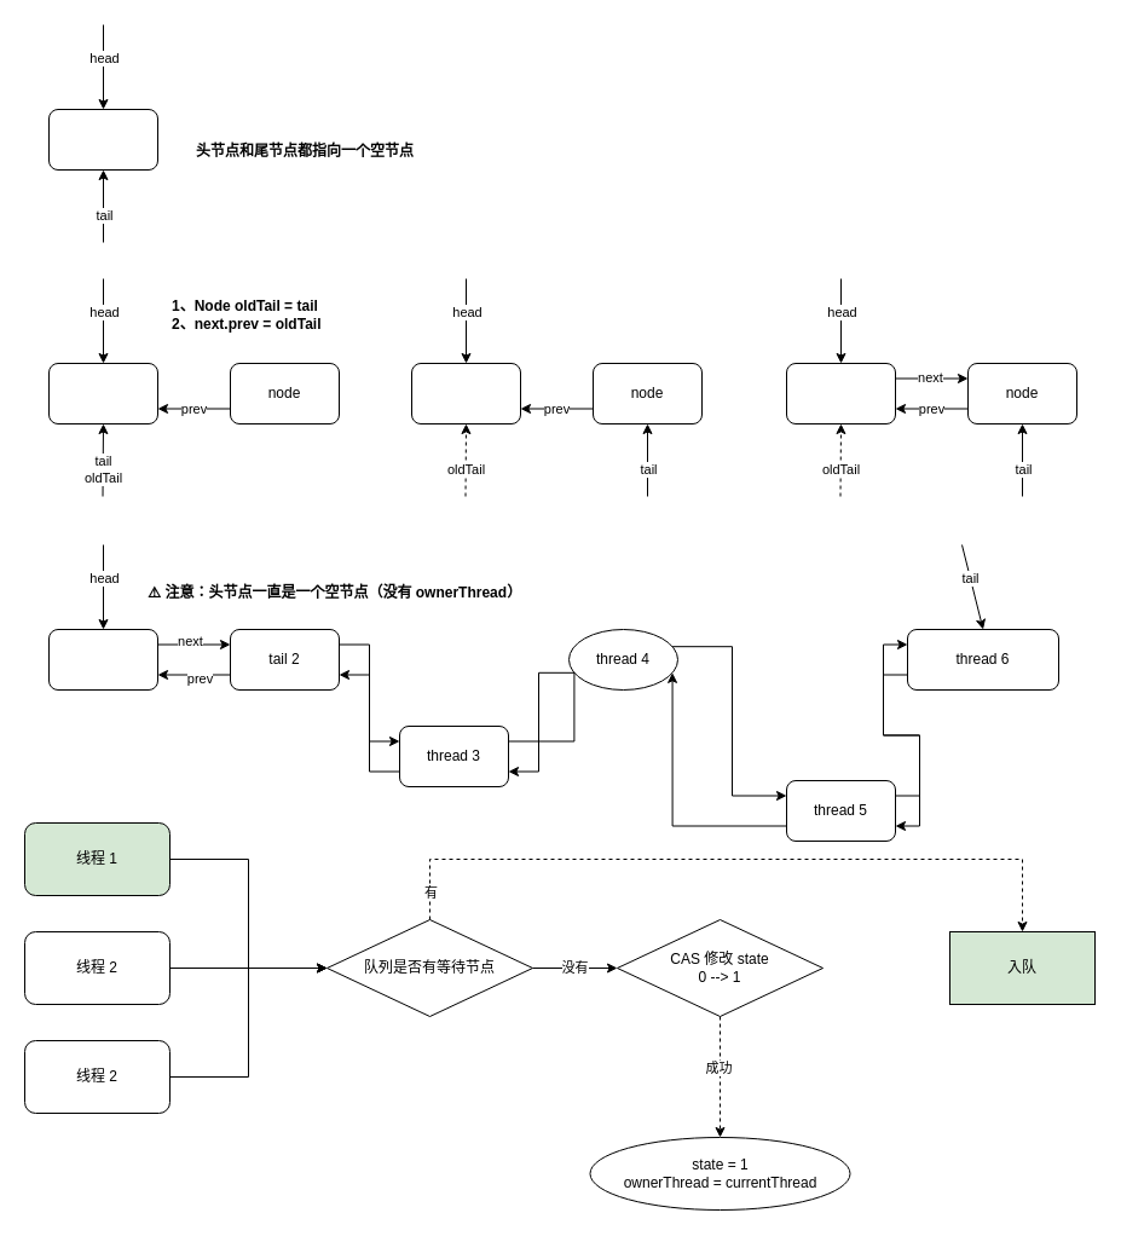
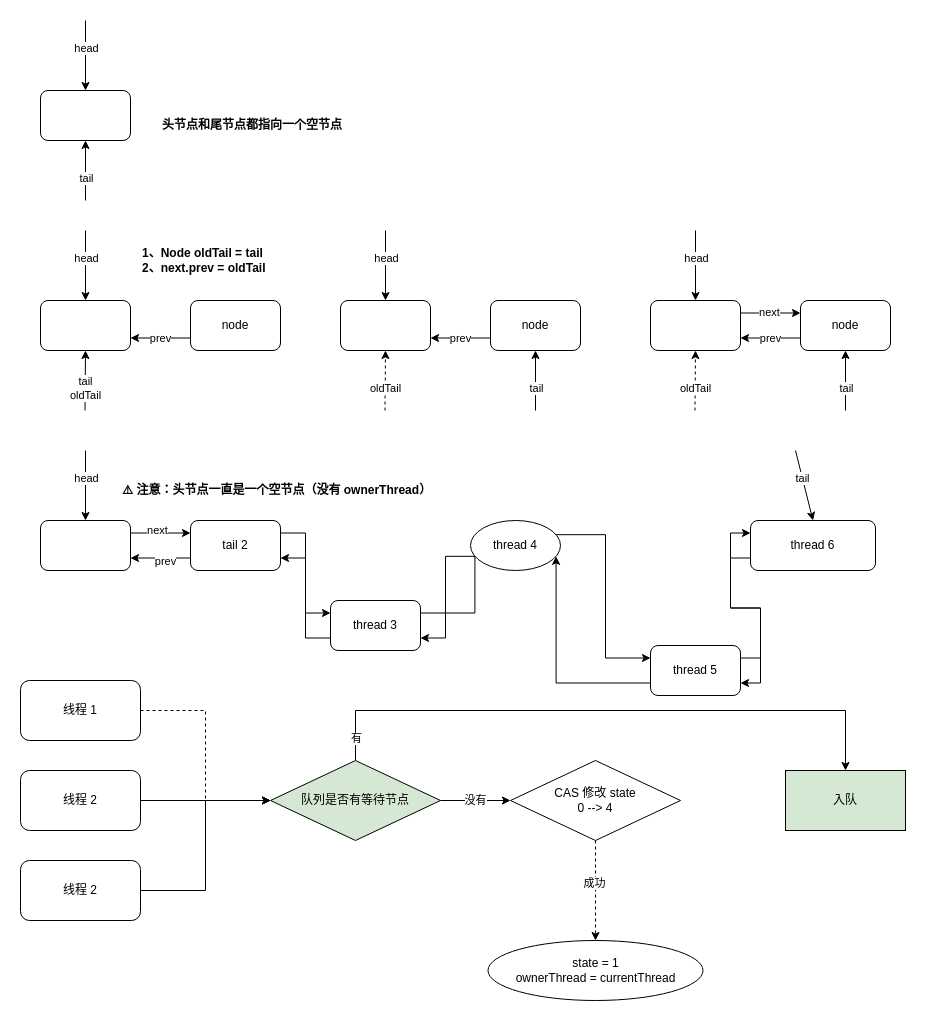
- <mxCell id="3" value="线程 1" style="rounded=1;whiteSpace=wrap;html=1;fillColor=#d5e8d4;" vertex="1" parent="1"><mxGeometry x="20" y="680" width="120" height="60" as="geometry" /></mxCell>
+ <mxCell id="3" value="线程 1" style="rounded=1;whiteSpace=wrap;html=1;" vertex="1" parent="1"><mxGeometry x="20" y="680" width="120" height="60" as="geometry" /></mxCell>
- <mxCell id="9" style="edgeStyle=orthogonalEdgeStyle;rounded=0;orthogonalLoop=1;jettySize=auto;html=1;exitX=0.5;exitY=0;exitDx=0;exitDy=0;entryX=0.5;entryY=0;entryDx=0;entryDy=0;dashed=1;" edge="1" parent="1" source="11" target="16"><mxGeometry relative="1" as="geometry"><Array as="points"><mxPoint x="355" y="710" /><mxPoint x="845" y="710" /></Array></mxGeometry></mxCell>
+ <mxCell id="9" style="edgeStyle=orthogonalEdgeStyle;rounded=0;orthogonalLoop=1;jettySize=auto;html=1;exitX=0.5;exitY=0;exitDx=0;exitDy=0;entryX=0.5;entryY=0;entryDx=0;entryDy=0;" edge="1" parent="1" source="11" target="16"><mxGeometry relative="1" as="geometry"><Array as="points"><mxPoint x="355" y="710" /><mxPoint x="845" y="710" /></Array></mxGeometry></mxCell>
- <mxCell id="2" style="edgeStyle=orthogonalEdgeStyle;rounded=0;orthogonalLoop=1;jettySize=auto;html=1;exitX=1;exitY=0.5;exitDx=0;exitDy=0;entryX=0;entryY=0.5;entryDx=0;entryDy=0;" edge="1" parent="1" source="3" target="11"><mxGeometry relative="1" as="geometry" /></mxCell>
+ <mxCell id="2" style="edgeStyle=orthogonalEdgeStyle;rounded=0;orthogonalLoop=1;jettySize=auto;html=1;exitX=1;exitY=0.5;exitDx=0;exitDy=0;entryX=0;entryY=0.5;entryDx=0;entryDy=0;dashed=1;" edge="1" parent="1" source="3" target="11"><mxGeometry relative="1" as="geometry" /></mxCell>
- <mxCell id="11" value="队列是否有等待节点" style="rhombus;whiteSpace=wrap;html=1;" vertex="1" parent="1"><mxGeometry x="270" y="760" width="170" height="80" as="geometry" /></mxCell>
+ <mxCell id="11" value="队列是否有等待节点" style="rhombus;whiteSpace=wrap;html=1;fillColor=#d5e8d4;" vertex="1" parent="1"><mxGeometry x="270" y="760" width="170" height="80" as="geometry" /></mxCell>
- <mxCell id="14" value="CAS 修改 state&lt;br&gt;0 --&amp;gt; 1" style="rhombus;whiteSpace=wrap;html=1;" vertex="1" parent="1"><mxGeometry x="510" y="760" width="170" height="80" as="geometry" /></mxCell>
+ <mxCell id="14" value="CAS 修改 state&lt;br&gt;0 --&amp;gt; 4" style="rhombus;whiteSpace=wrap;html=1;" vertex="1" parent="1"><mxGeometry x="510" y="760" width="170" height="80" as="geometry" /></mxCell>
